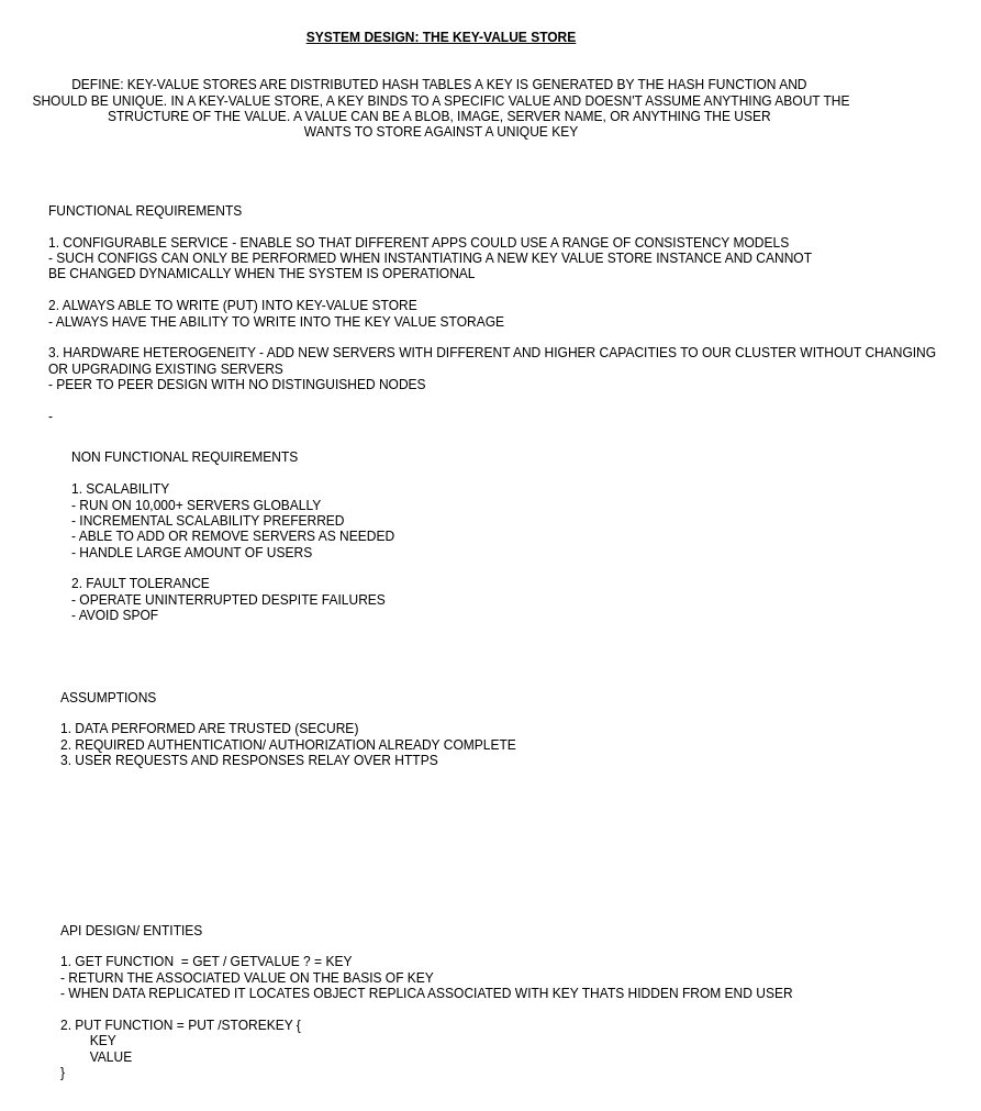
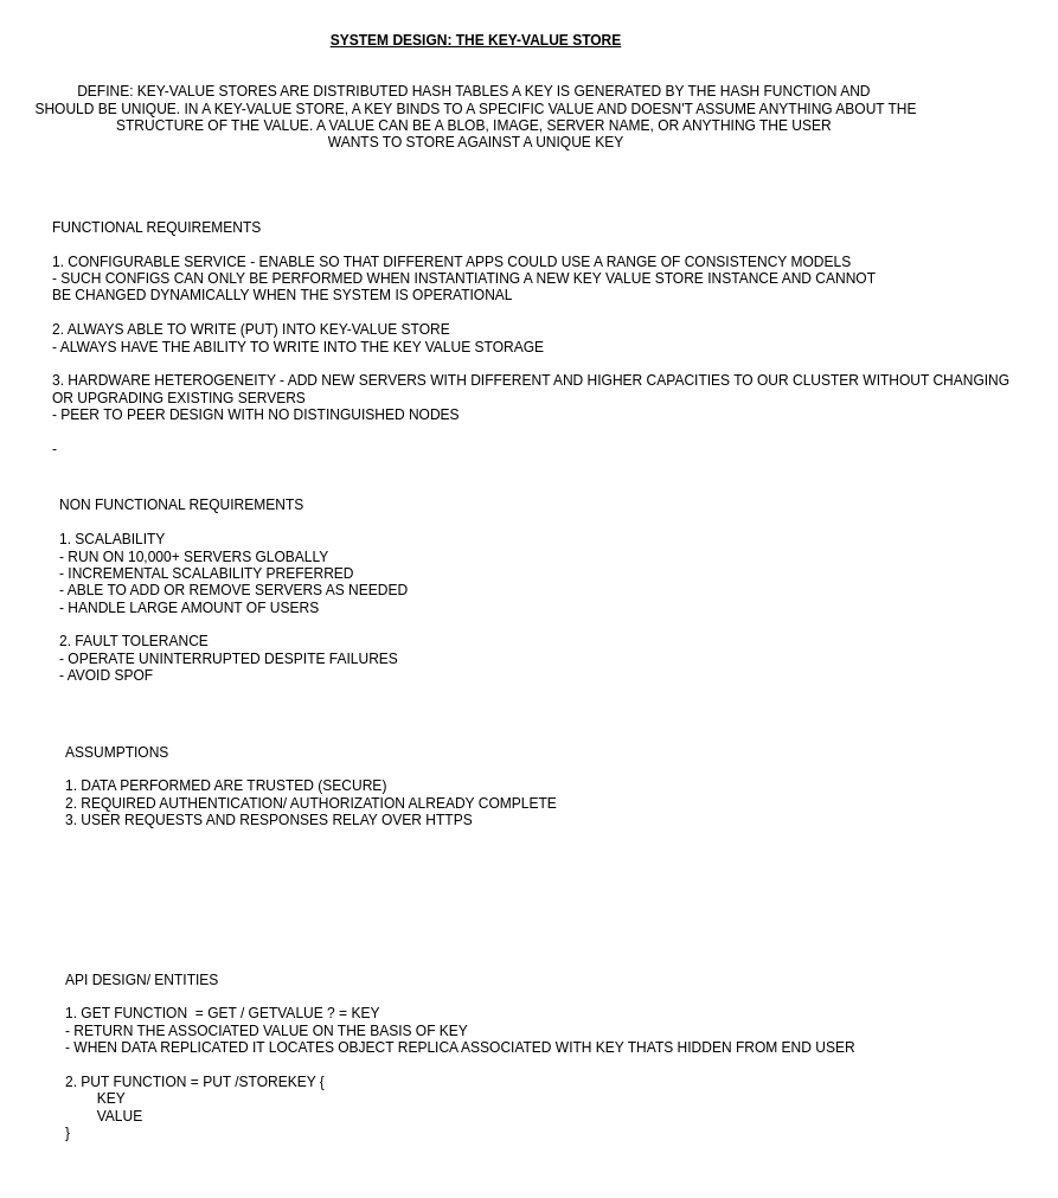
- <mxCell id="4" value="NON FUNCTIONAL REQUIREMENTS&amp;nbsp;&lt;div&gt;&lt;br&gt;&lt;/div&gt;&lt;div&gt;1. SCALABILITY&lt;/div&gt;&lt;div&gt;- RUN ON 10,000+ SERVERS GLOBALLY&lt;/div&gt;&lt;div&gt;- INCREMENTAL SCALABILITY PREFERRED&lt;/div&gt;&lt;div&gt;- ABLE TO ADD OR REMOVE SERVERS AS NEEDED&lt;/div&gt;&lt;div&gt;- HANDLE LARGE AMOUNT OF USERS&lt;/div&gt;&lt;div&gt;&lt;br&gt;&lt;/div&gt;&lt;div&gt;2. FAULT TOLERANCE&lt;/div&gt;&lt;div&gt;- OPERATE UNINTERRUPTED DESPITE FAILURES&lt;/div&gt;&lt;div&gt;- AVOID SPOF&lt;/div&gt;" style="text;html=1;align=left;verticalAlign=middle;resizable=0;points=[];autosize=1;strokeColor=none;fillColor=none;" vertex="1" parent="1"><mxGeometry x="63" y="403" width="312" height="170" as="geometry" /></mxCell>
+ <mxCell id="4" value="NON FUNCTIONAL REQUIREMENTS&amp;nbsp;&lt;div&gt;&lt;br&gt;&lt;/div&gt;&lt;div&gt;1. SCALABILITY&lt;/div&gt;&lt;div&gt;- RUN ON 10,000+ SERVERS GLOBALLY&lt;/div&gt;&lt;div&gt;- INCREMENTAL SCALABILITY PREFERRED&lt;/div&gt;&lt;div&gt;- ABLE TO ADD OR REMOVE SERVERS AS NEEDED&lt;/div&gt;&lt;div&gt;- HANDLE LARGE AMOUNT OF USERS&lt;/div&gt;&lt;div&gt;&lt;br&gt;&lt;/div&gt;&lt;div&gt;2. FAULT TOLERANCE&lt;/div&gt;&lt;div&gt;- OPERATE UNINTERRUPTED DESPITE FAILURES&lt;/div&gt;&lt;div&gt;- AVOID SPOF&lt;/div&gt;" style="text;html=1;align=left;verticalAlign=middle;resizable=0;points=[];autosize=1;strokeColor=none;fillColor=none;" vertex="1" parent="1"><mxGeometry x="48" y="413" width="312" height="170" as="geometry" /></mxCell>
- <mxCell id="6" value="API DESIGN/ ENTITIES&lt;div&gt;&lt;br&gt;&lt;/div&gt;&lt;div&gt;1. GET FUNCTION&amp;nbsp;&amp;nbsp;&lt;span style=&quot;background-color: initial;&quot;&gt;= GET / GETVALUE ? = KEY&lt;/span&gt;&lt;/div&gt;&lt;div&gt;- RETURN THE ASSOCIATED VALUE ON THE BASIS OF KEY&lt;/div&gt;&lt;div style=&quot;&quot;&gt;- WHEN DATA REPLICATED IT LOCATES OBJECT REPLICA ASSOCIATED WITH KEY THATS HIDDEN FROM END USER&lt;/div&gt;&lt;div style=&quot;&quot;&gt;&lt;br&gt;&lt;/div&gt;&lt;div style=&quot;&quot;&gt;2. PUT FUNCTION = PUT /STOREKEY {&lt;/div&gt;&lt;div style=&quot;&quot;&gt;&lt;span style=&quot;white-space: pre;&quot;&gt;&#09;&lt;/span&gt;KEY&lt;br&gt;&lt;/div&gt;&lt;div style=&quot;&quot;&gt;&lt;span style=&quot;white-space: pre;&quot;&gt;&#09;&lt;/span&gt;VALUE&lt;br&gt;&lt;/div&gt;&lt;div style=&quot;&quot;&gt;}&lt;/div&gt;" style="text;html=1;align=left;verticalAlign=middle;resizable=0;points=[];autosize=1;strokeColor=none;fillColor=none;" vertex="1" parent="1"><mxGeometry x="53" y="833" width="685" height="156" as="geometry" /></mxCell>
+ <mxCell id="6" value="API DESIGN/ ENTITIES&lt;div&gt;&lt;br&gt;&lt;/div&gt;&lt;div&gt;1. GET FUNCTION&amp;nbsp;&amp;nbsp;&lt;span style=&quot;background-color: initial;&quot;&gt;= GET / GETVALUE ? = KEY&lt;/span&gt;&lt;/div&gt;&lt;div&gt;- RETURN THE ASSOCIATED VALUE ON THE BASIS OF KEY&lt;/div&gt;&lt;div style=&quot;&quot;&gt;- WHEN DATA REPLICATED IT LOCATES OBJECT REPLICA ASSOCIATED WITH KEY THATS HIDDEN FROM END USER&lt;/div&gt;&lt;div style=&quot;&quot;&gt;&lt;br&gt;&lt;/div&gt;&lt;div style=&quot;&quot;&gt;2. PUT FUNCTION = PUT /STOREKEY {&lt;/div&gt;&lt;div style=&quot;&quot;&gt;&lt;span style=&quot;white-space: pre;&quot;&gt;&#09;&lt;/span&gt;KEY&lt;br&gt;&lt;/div&gt;&lt;div style=&quot;&quot;&gt;&lt;span style=&quot;white-space: pre;&quot;&gt;&#09;&lt;/span&gt;VALUE&lt;br&gt;&lt;/div&gt;&lt;div style=&quot;&quot;&gt;}&lt;/div&gt;" style="text;html=1;align=left;verticalAlign=middle;resizable=0;points=[];autosize=1;strokeColor=none;fillColor=none;" vertex="1" parent="1"><mxGeometry x="53" y="813" width="685" height="156" as="geometry" /></mxCell>
